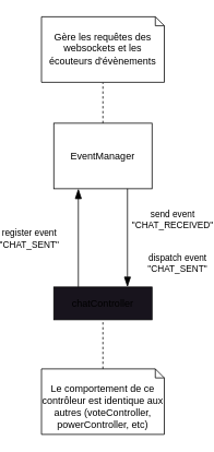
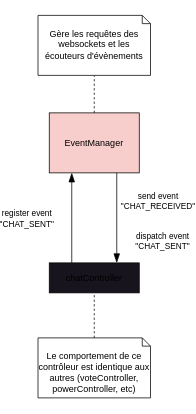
- <mxCell id="5" value="EventManager" style="fontStyle=0;" parent="1" vertex="1"><mxGeometry x="35" y="150" width="120" height="80" as="geometry" /></mxCell>
+ <mxCell id="5" value="EventManager" style="fontStyle=0;fillColor=#f8cecc;" parent="1" vertex="1"><mxGeometry x="35" y="150" width="120" height="80" as="geometry" /></mxCell>
